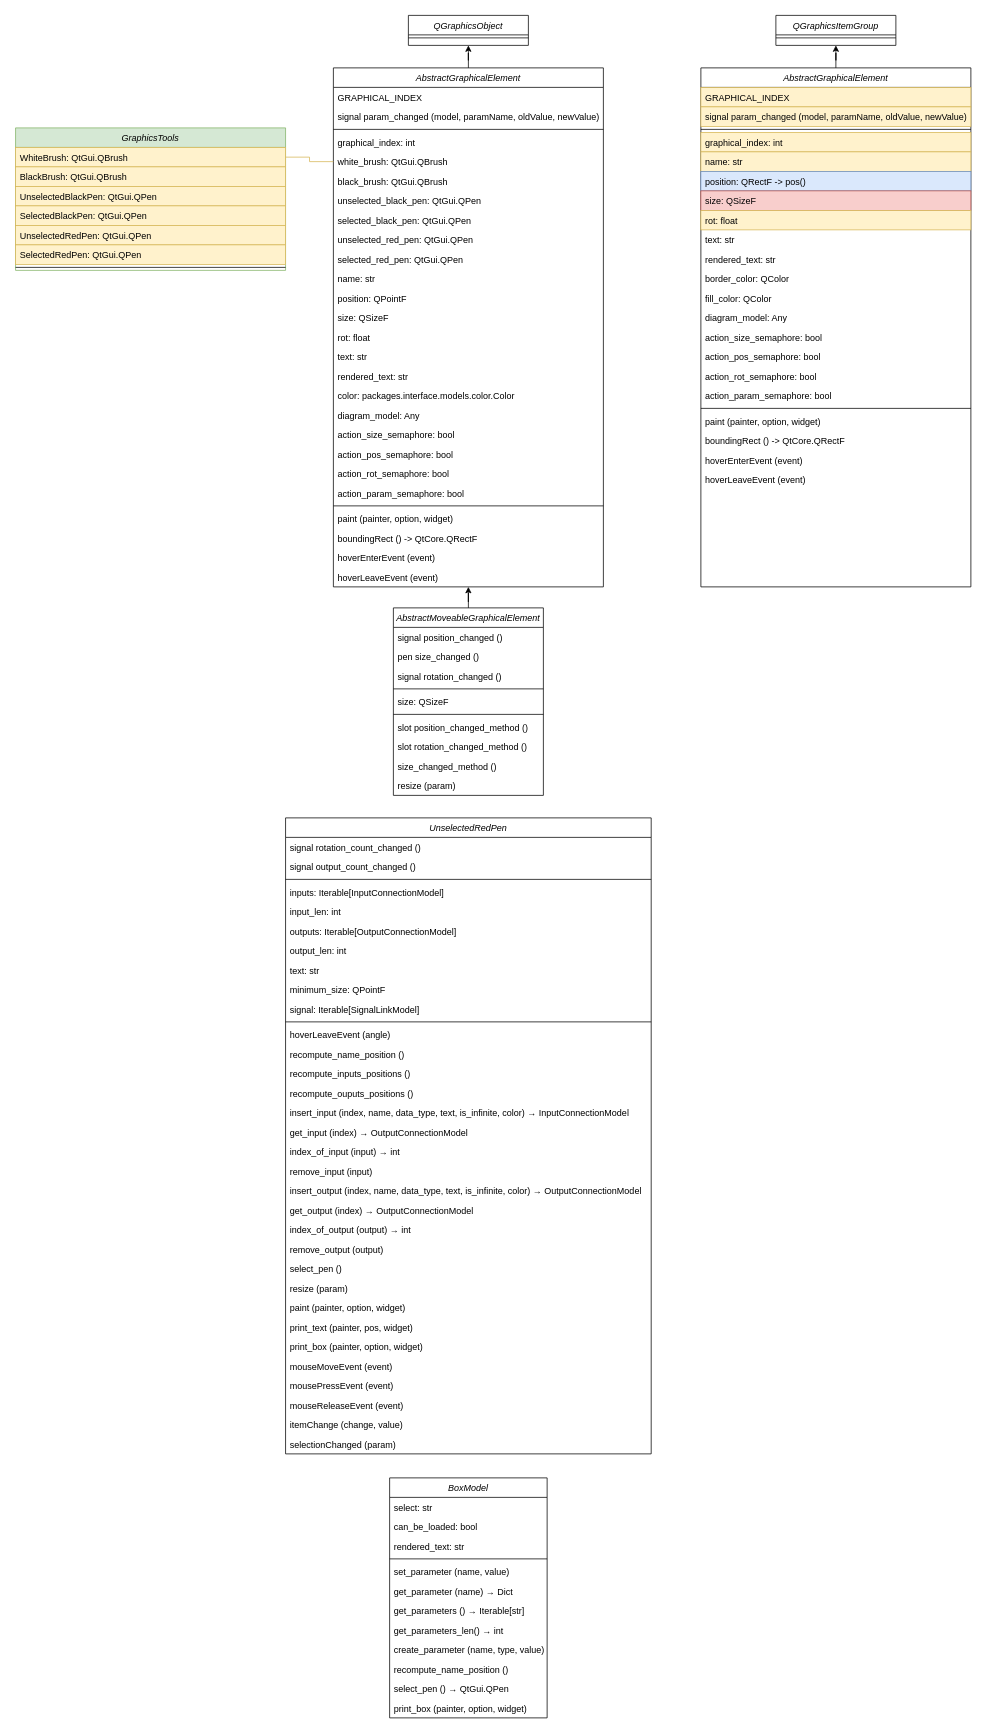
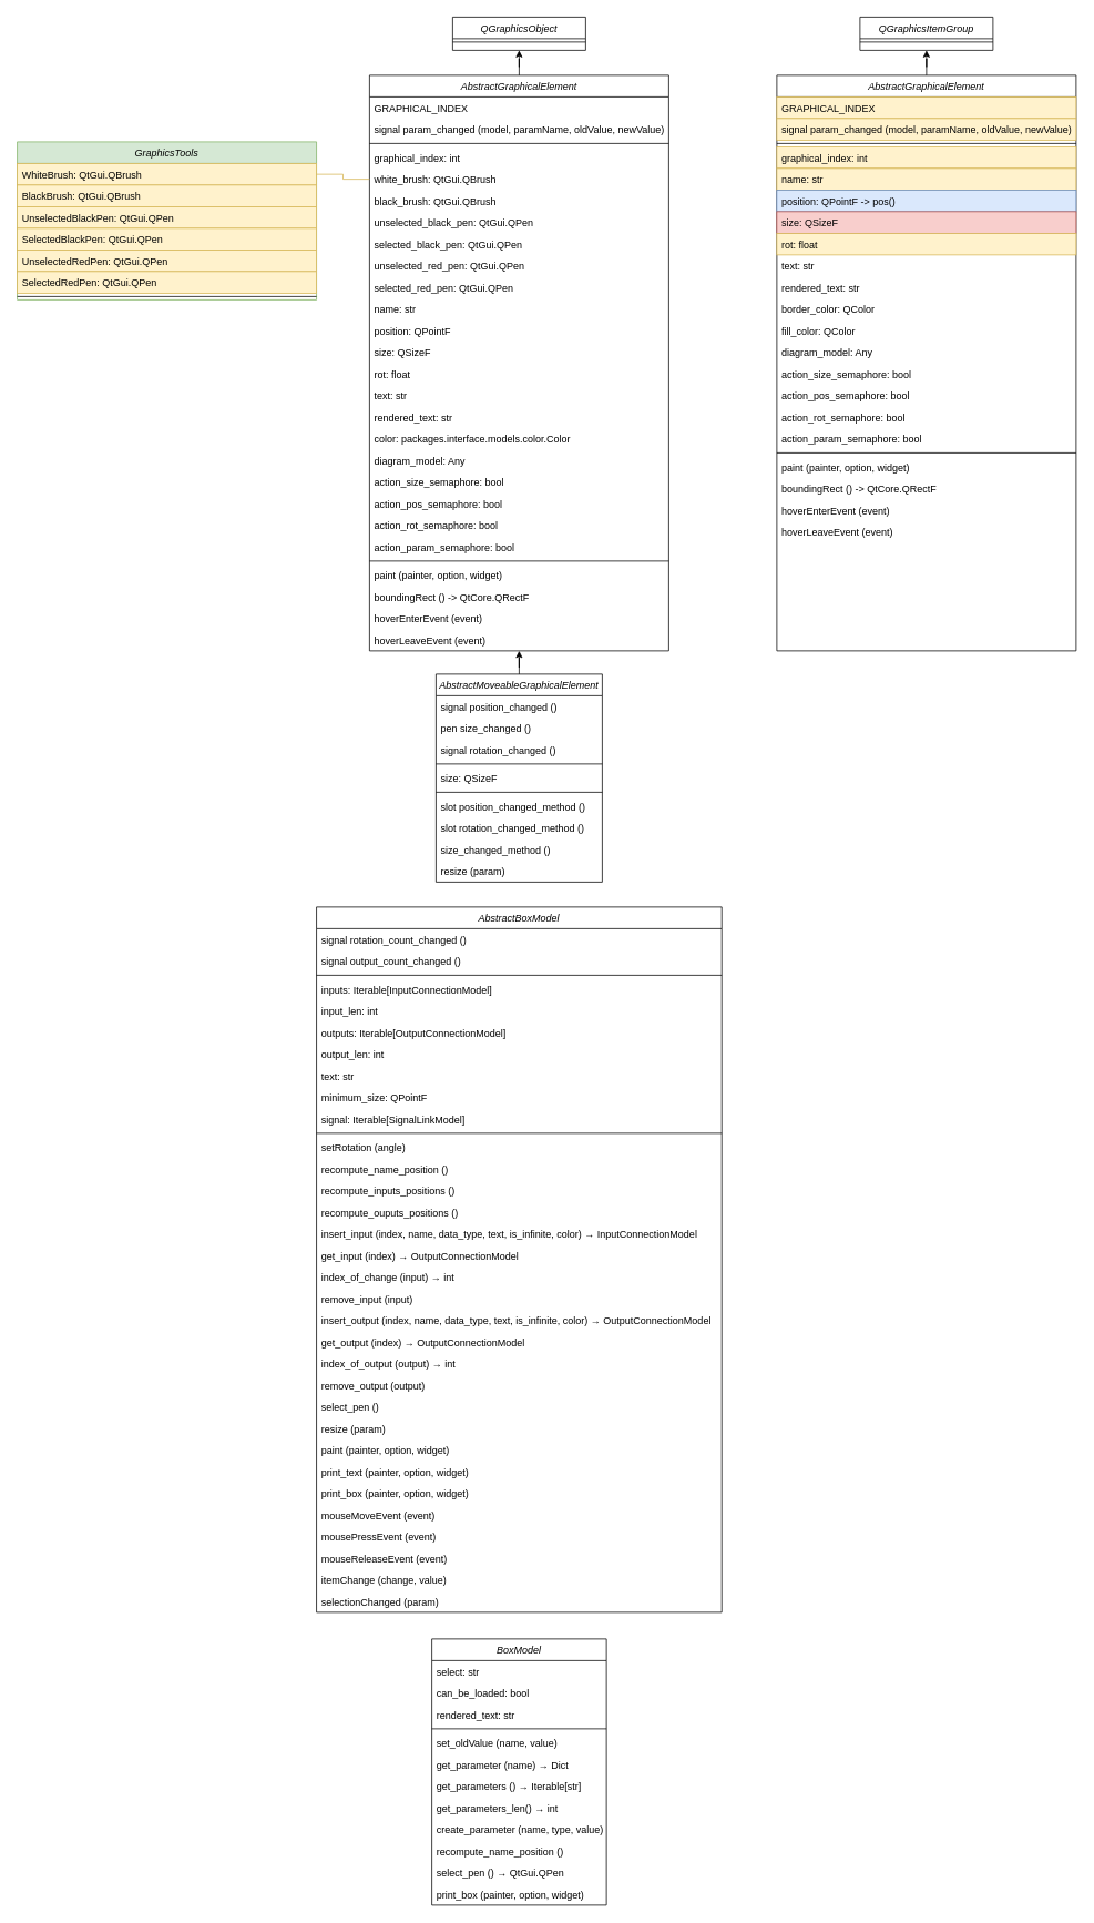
- <mxCell id="110" value="position: QRectF -&gt; pos()" style="text;align=left;verticalAlign=top;spacingLeft=4;spacingRight=4;overflow=hidden;rotatable=0;points=[[0,0.5],[1,0.5]];portConstraint=eastwest;rounded=0;shadow=0;html=0;fillColor=#dae8fc;strokeColor=#6c8ebf;" vertex="1" parent="104"><mxGeometry y="138" width="360" height="26" as="geometry" /></mxCell>
+ <mxCell id="110" value="position: QPointF -&gt; pos()" style="text;align=left;verticalAlign=top;spacingLeft=4;spacingRight=4;overflow=hidden;rotatable=0;points=[[0,0.5],[1,0.5]];portConstraint=eastwest;rounded=0;shadow=0;html=0;fillColor=#dae8fc;strokeColor=#6c8ebf;" vertex="1" parent="104"><mxGeometry y="138" width="360" height="26" as="geometry" /></mxCell>
- <mxCell id="15" value="UnselectedRedPen" style="swimlane;fontStyle=2;align=center;verticalAlign=top;childLayout=stackLayout;horizontal=1;startSize=26;horizontalStack=0;resizeParent=1;resizeLast=0;collapsible=1;marginBottom=0;rounded=0;shadow=0;strokeWidth=1;" parent="1" vertex="1"><mxGeometry x="380.25" y="1090" width="487.5" height="848" as="geometry"><mxRectangle x="230" y="140" width="160" height="26" as="alternateBounds" /></mxGeometry></mxCell>
+ <mxCell id="15" value="AbstractBoxModel" style="swimlane;fontStyle=2;align=center;verticalAlign=top;childLayout=stackLayout;horizontal=1;startSize=26;horizontalStack=0;resizeParent=1;resizeLast=0;collapsible=1;marginBottom=0;rounded=0;shadow=0;strokeWidth=1;" parent="1" vertex="1"><mxGeometry x="380.25" y="1090" width="487.5" height="848" as="geometry"><mxRectangle x="230" y="140" width="160" height="26" as="alternateBounds" /></mxGeometry></mxCell>
- <mxCell id="27" value="hoverLeaveEvent (angle)" style="text;align=left;verticalAlign=top;spacingLeft=4;spacingRight=4;overflow=hidden;rotatable=0;points=[[0,0.5],[1,0.5]];portConstraint=eastwest;" parent="15" vertex="1"><mxGeometry y="276" width="487.5" height="26" as="geometry" /></mxCell>
+ <mxCell id="27" value="setRotation (angle)" style="text;align=left;verticalAlign=top;spacingLeft=4;spacingRight=4;overflow=hidden;rotatable=0;points=[[0,0.5],[1,0.5]];portConstraint=eastwest;" parent="15" vertex="1"><mxGeometry y="276" width="487.5" height="26" as="geometry" /></mxCell>
- <mxCell id="33" value="index_of_input (input) → int" style="text;align=left;verticalAlign=top;spacingLeft=4;spacingRight=4;overflow=hidden;rotatable=0;points=[[0,0.5],[1,0.5]];portConstraint=eastwest;" parent="15" vertex="1"><mxGeometry y="432" width="487.5" height="26" as="geometry" /></mxCell>
+ <mxCell id="33" value="index_of_change (input) → int" style="text;align=left;verticalAlign=top;spacingLeft=4;spacingRight=4;overflow=hidden;rotatable=0;points=[[0,0.5],[1,0.5]];portConstraint=eastwest;" parent="15" vertex="1"><mxGeometry y="432" width="487.5" height="26" as="geometry" /></mxCell>
- <mxCell id="42" value="print_text (painter, pos, widget)" style="text;align=left;verticalAlign=top;spacingLeft=4;spacingRight=4;overflow=hidden;rotatable=0;points=[[0,0.5],[1,0.5]];portConstraint=eastwest;" parent="15" vertex="1"><mxGeometry y="666" width="487.5" height="26" as="geometry" /></mxCell>
+ <mxCell id="42" value="print_text (painter, option, widget)" style="text;align=left;verticalAlign=top;spacingLeft=4;spacingRight=4;overflow=hidden;rotatable=0;points=[[0,0.5],[1,0.5]];portConstraint=eastwest;" parent="15" vertex="1"><mxGeometry y="666" width="487.5" height="26" as="geometry" /></mxCell>
- <mxCell id="7" value="set_parameter (name, value)" style="text;align=left;verticalAlign=top;spacingLeft=4;spacingRight=4;overflow=hidden;rotatable=0;points=[[0,0.5],[1,0.5]];portConstraint=eastwest;" parent="2" vertex="1"><mxGeometry y="112" width="210" height="26" as="geometry" /></mxCell>
+ <mxCell id="7" value="set_oldValue (name, value)" style="text;align=left;verticalAlign=top;spacingLeft=4;spacingRight=4;overflow=hidden;rotatable=0;points=[[0,0.5],[1,0.5]];portConstraint=eastwest;" parent="2" vertex="1"><mxGeometry y="112" width="210" height="26" as="geometry" /></mxCell>
